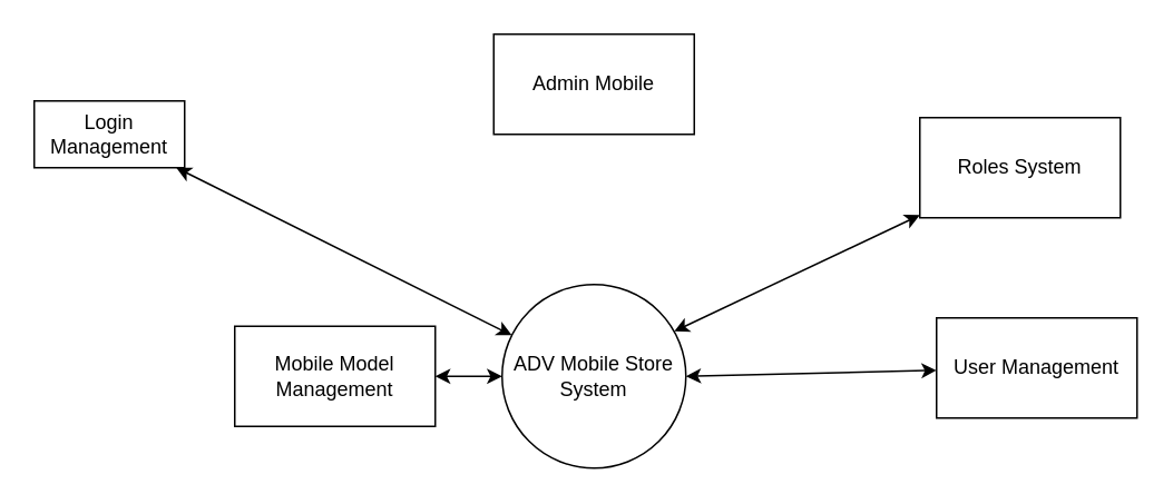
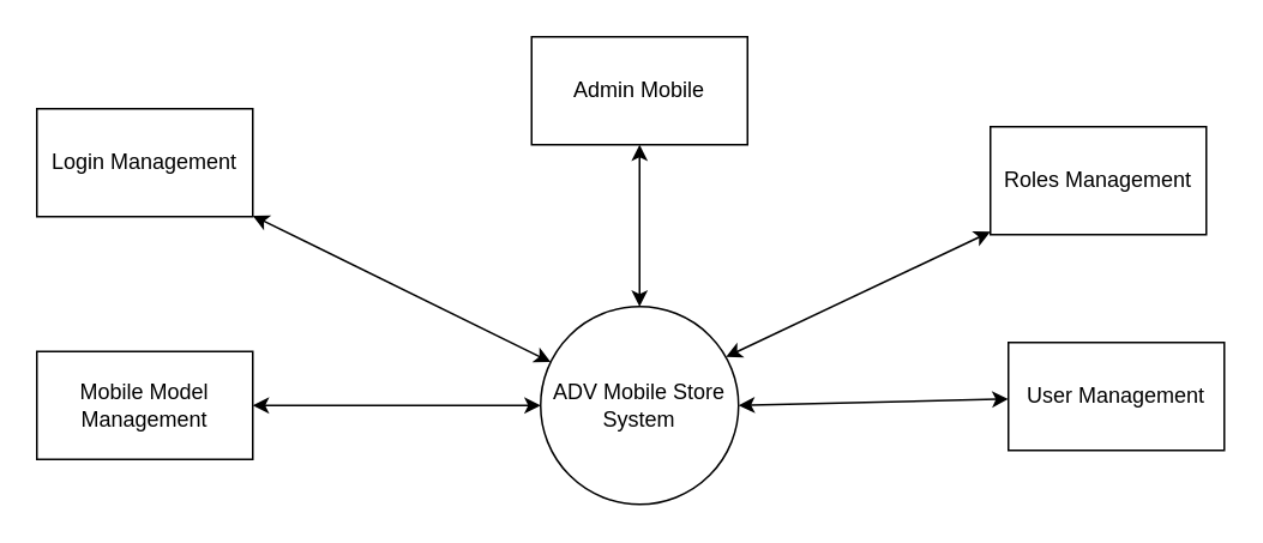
- <mxCell id="6" value="Login Management" style="rounded=0;whiteSpace=wrap;html=1;" vertex="1" parent="1"><mxGeometry x="20" y="60" width="90" height="40" as="geometry" /></mxCell>
+ <mxCell id="6" value="Login Management" style="rounded=0;whiteSpace=wrap;html=1;" vertex="1" parent="1"><mxGeometry x="20" y="60" width="120" height="60" as="geometry" /></mxCell>
- <mxCell id="7" value="Roles System" style="rounded=0;whiteSpace=wrap;html=1;" vertex="1" parent="1"><mxGeometry x="550" y="70" width="120" height="60" as="geometry" /></mxCell>
+ <mxCell id="7" value="Roles Management" style="rounded=0;whiteSpace=wrap;html=1;" vertex="1" parent="1"><mxGeometry x="550" y="70" width="120" height="60" as="geometry" /></mxCell>
+ <mxCell id="8" value="" style="endArrow=classic;startArrow=classic;html=1;rounded=0;entryX=0.5;entryY=1;entryDx=0;entryDy=0;exitX=0.5;exitY=0;exitDx=0;exitDy=0;" edge="1" parent="1" source="2" target="3"><mxGeometry width="50" height="50" relative="1" as="geometry"><mxPoint x="320" y="180" as="sourcePoint" /><mxPoint x="370" y="130" as="targetPoint" /></mxGeometry></mxCell>
- <mxCell id="4" value="Mobile Model&lt;br&gt;Management" style="rounded=0;whiteSpace=wrap;html=1;" vertex="1" parent="1"><mxGeometry x="140" y="195" width="120" height="60" as="geometry" /></mxCell>
+ <mxCell id="4" value="Mobile Model&lt;br&gt;Management" style="rounded=0;whiteSpace=wrap;html=1;" vertex="1" parent="1"><mxGeometry x="20" y="195" width="120" height="60" as="geometry" /></mxCell>
